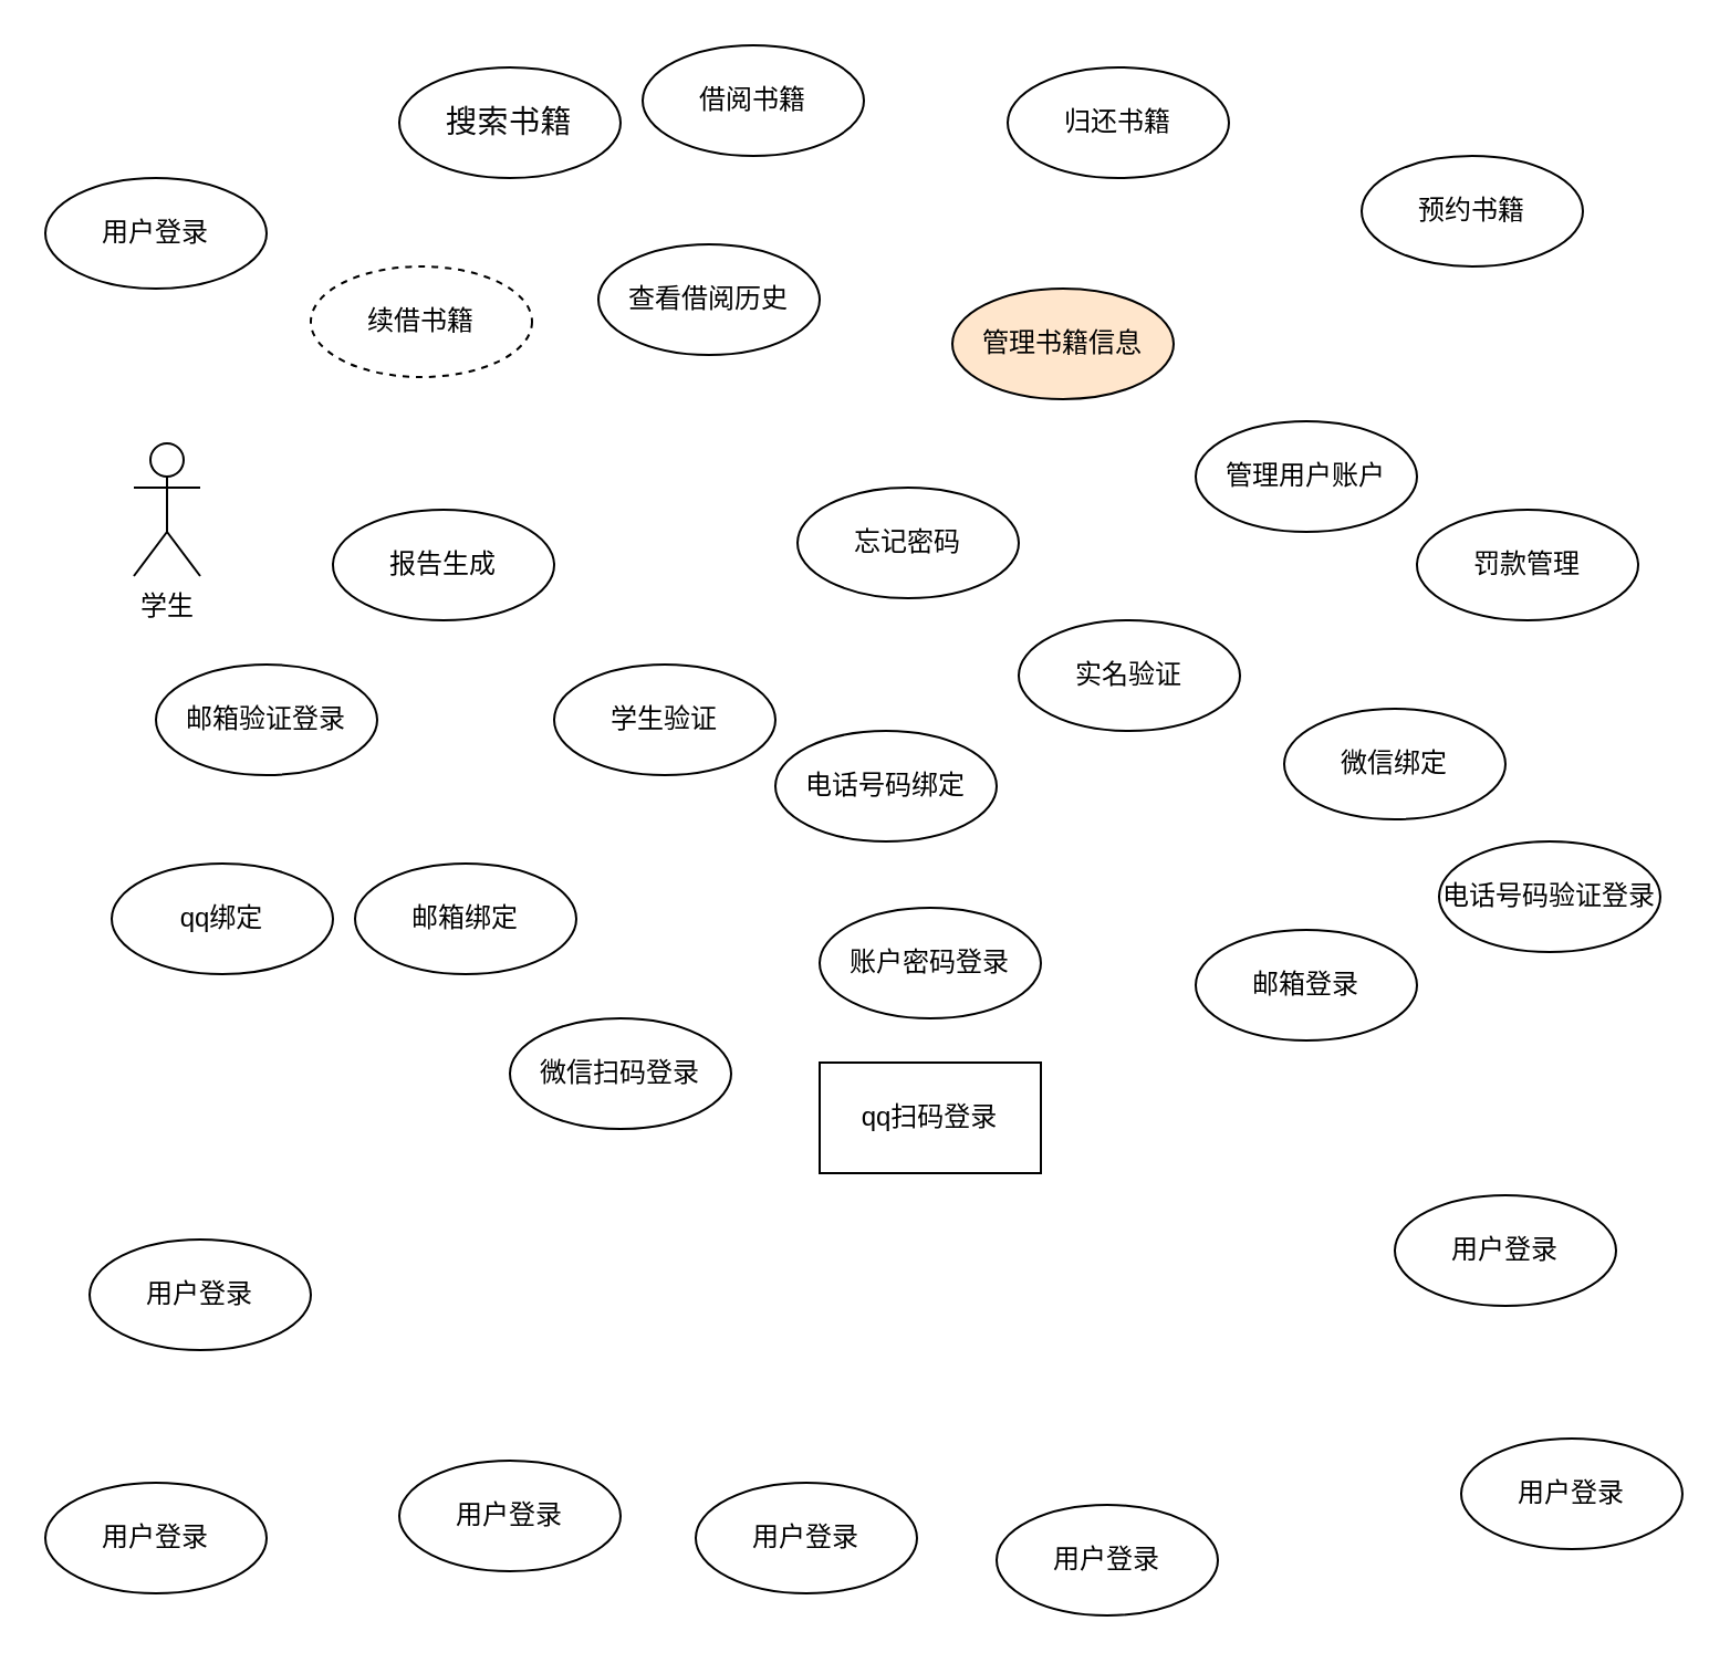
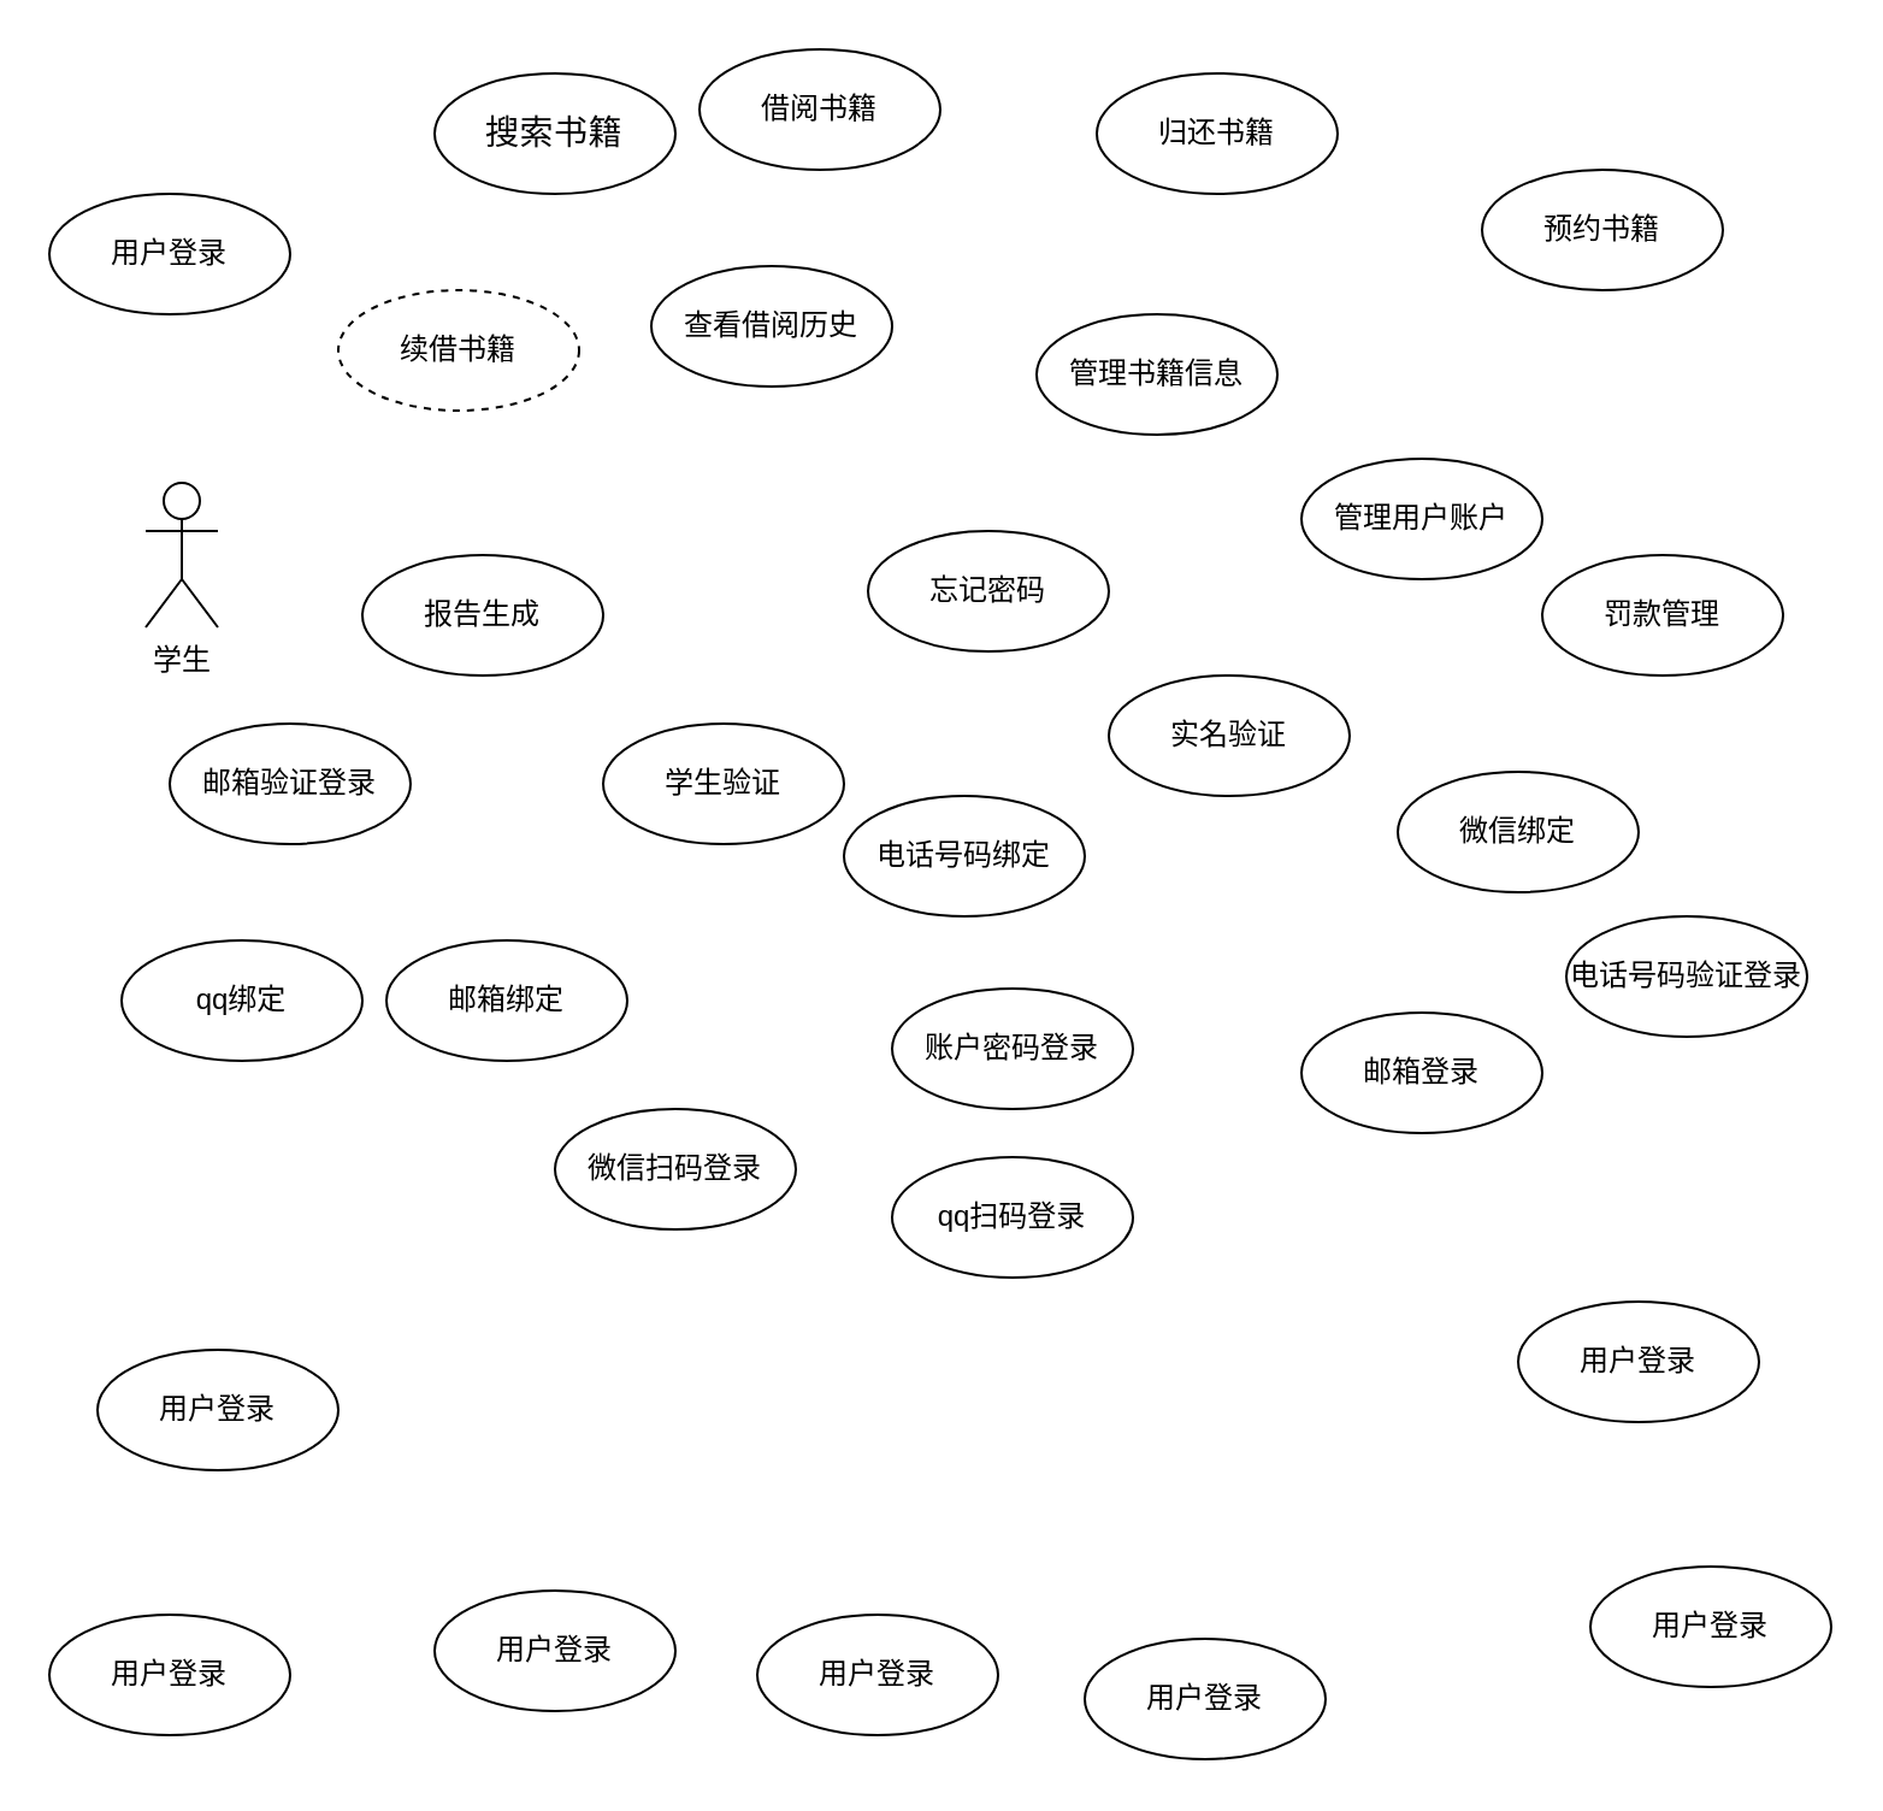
- <mxCell id="22" value="管理书籍信息" style="ellipse;whiteSpace=wrap;html=1;fillColor=#ffe6cc;" vertex="1" parent="1"><mxGeometry x="430" y="130" width="100" height="50" as="geometry" /></mxCell>
+ <mxCell id="22" value="管理书籍信息" style="ellipse;whiteSpace=wrap;html=1;" vertex="1" parent="1"><mxGeometry x="430" y="130" width="100" height="50" as="geometry" /></mxCell>
- <mxCell id="16" value="qq扫码登录" style="whiteSpace=wrap;html=1;rounded=0;" vertex="1" parent="1"><mxGeometry x="370" y="480" width="100" height="50" as="geometry" /></mxCell>
+ <mxCell id="16" value="qq扫码登录" style="ellipse;whiteSpace=wrap;html=1;" vertex="1" parent="1"><mxGeometry x="370" y="480" width="100" height="50" as="geometry" /></mxCell>
